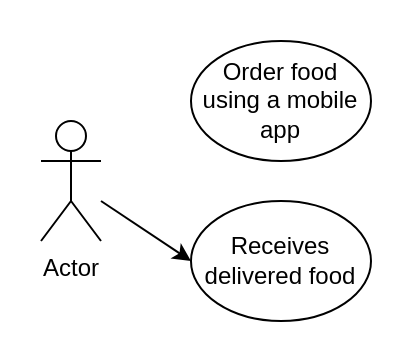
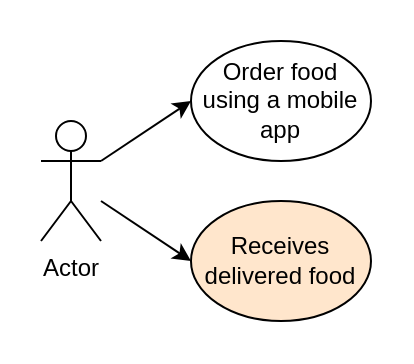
+ <mxCell id="6" value="" style="endArrow=classic;html=1;entryX=0;entryY=0.5;entryDx=0;entryDy=0;" edge="1" parent="1" source="2" target="3"><mxGeometry width="50" height="50" relative="1" as="geometry"><mxPoint x="195" y="140" as="sourcePoint" /><mxPoint x="245" y="90" as="targetPoint" /></mxGeometry></mxCell>
- <mxCell id="4" value="Receives delivered food" style="ellipse;whiteSpace=wrap;html=1;" vertex="1" parent="1"><mxGeometry x="95" y="100" width="90" height="60" as="geometry" /></mxCell>
+ <mxCell id="4" value="Receives delivered food" style="ellipse;whiteSpace=wrap;html=1;fillColor=#ffe6cc;" vertex="1" parent="1"><mxGeometry x="95" y="100" width="90" height="60" as="geometry" /></mxCell>
